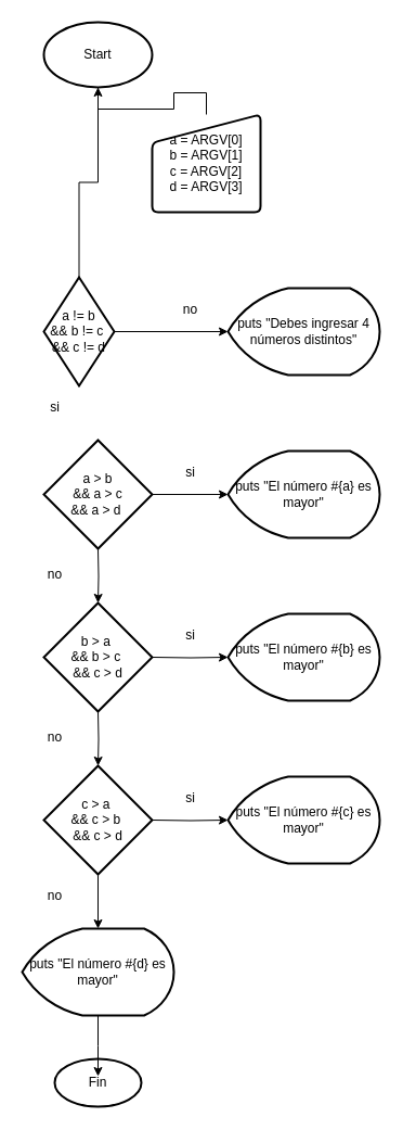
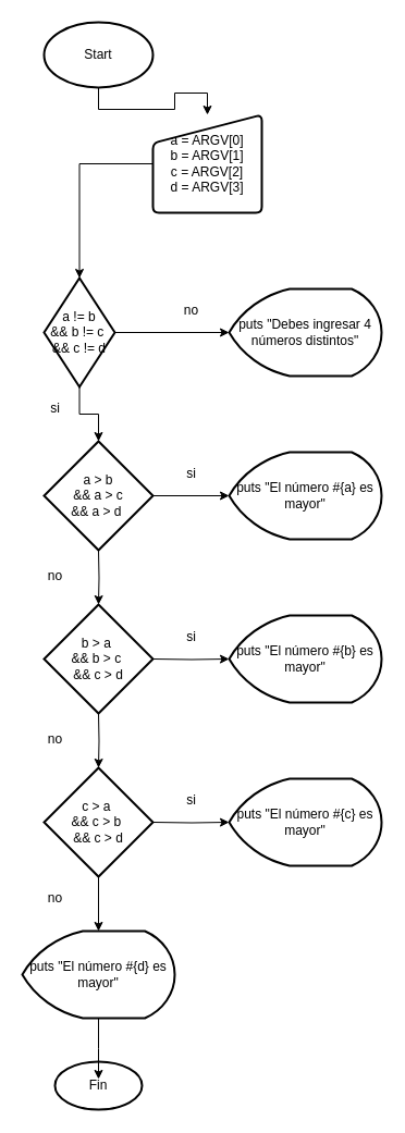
- <mxCell id="2" value="" style="edgeStyle=orthogonalEdgeStyle;rounded=0;orthogonalLoop=1;jettySize=auto;html=1;endArrow=none;" edge="1" parent="1" source="3" target="5"><mxGeometry relative="1" as="geometry" /></mxCell>
+ <mxCell id="2" value="" style="edgeStyle=orthogonalEdgeStyle;rounded=0;orthogonalLoop=1;jettySize=auto;html=1;" edge="1" parent="1" source="3" target="5"><mxGeometry relative="1" as="geometry" /></mxCell>
- <mxCell id="7" value="" style="edgeStyle=orthogonalEdgeStyle;rounded=0;orthogonalLoop=1;jettySize=auto;html=1;" edge="1" parent="1" source="8" target="3"><mxGeometry relative="1" as="geometry" /></mxCell>
+ <mxCell id="7" value="" style="edgeStyle=orthogonalEdgeStyle;rounded=0;orthogonalLoop=1;jettySize=auto;html=1;" edge="1" parent="1" source="8" target="14"><mxGeometry relative="1" as="geometry" /></mxCell>
+ <mxCell id="4" value="" style="edgeStyle=orthogonalEdgeStyle;rounded=0;orthogonalLoop=1;jettySize=auto;html=1;" edge="1" parent="1" source="5" target="8"><mxGeometry relative="1" as="geometry" /></mxCell>
